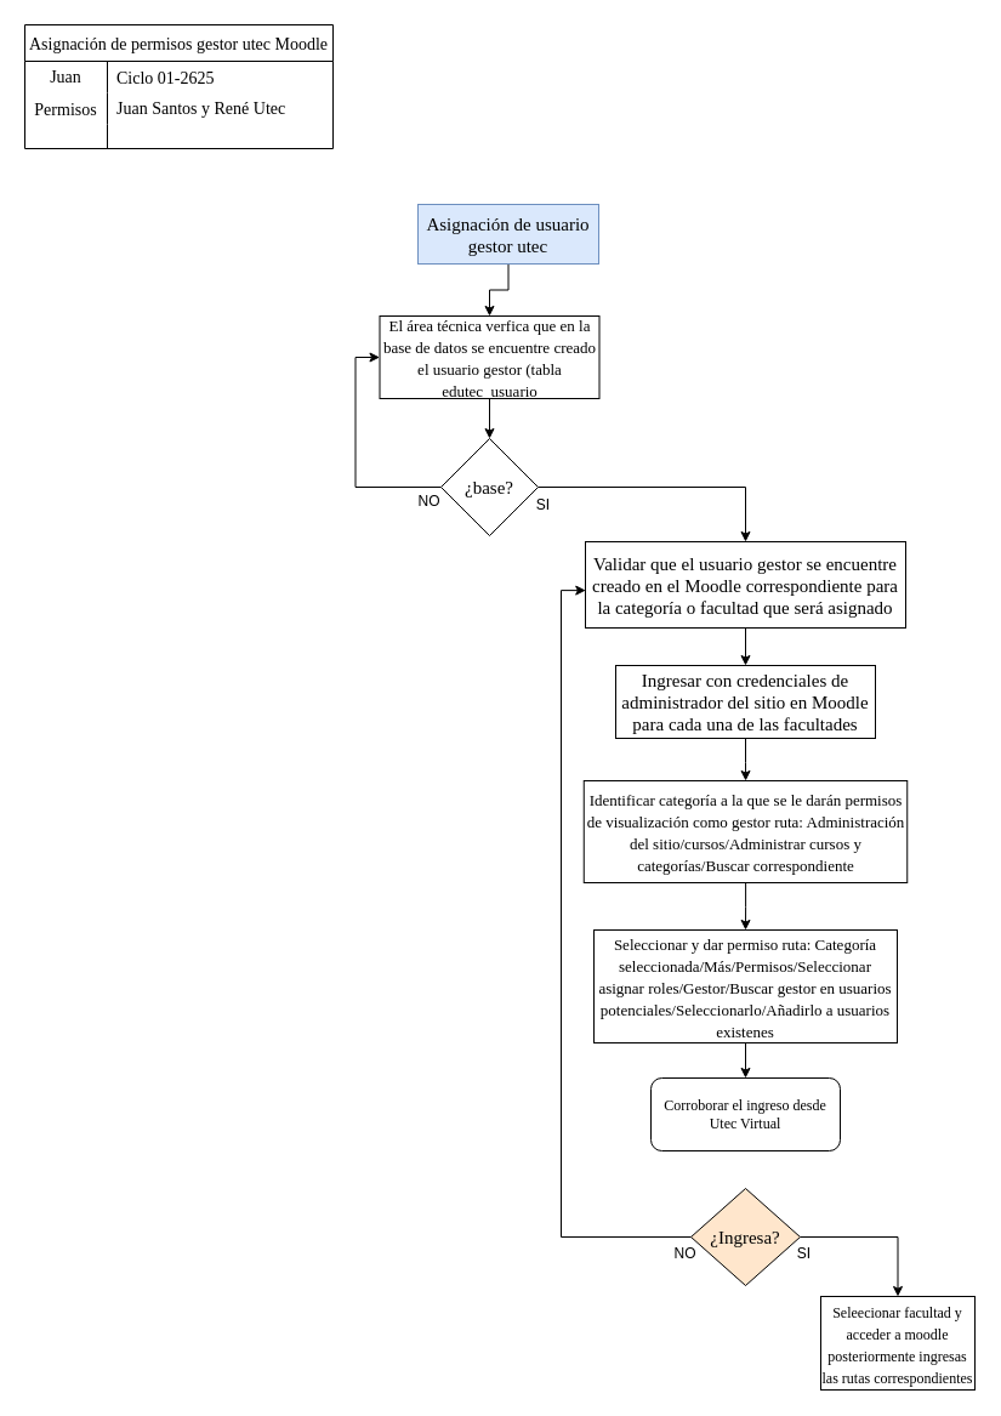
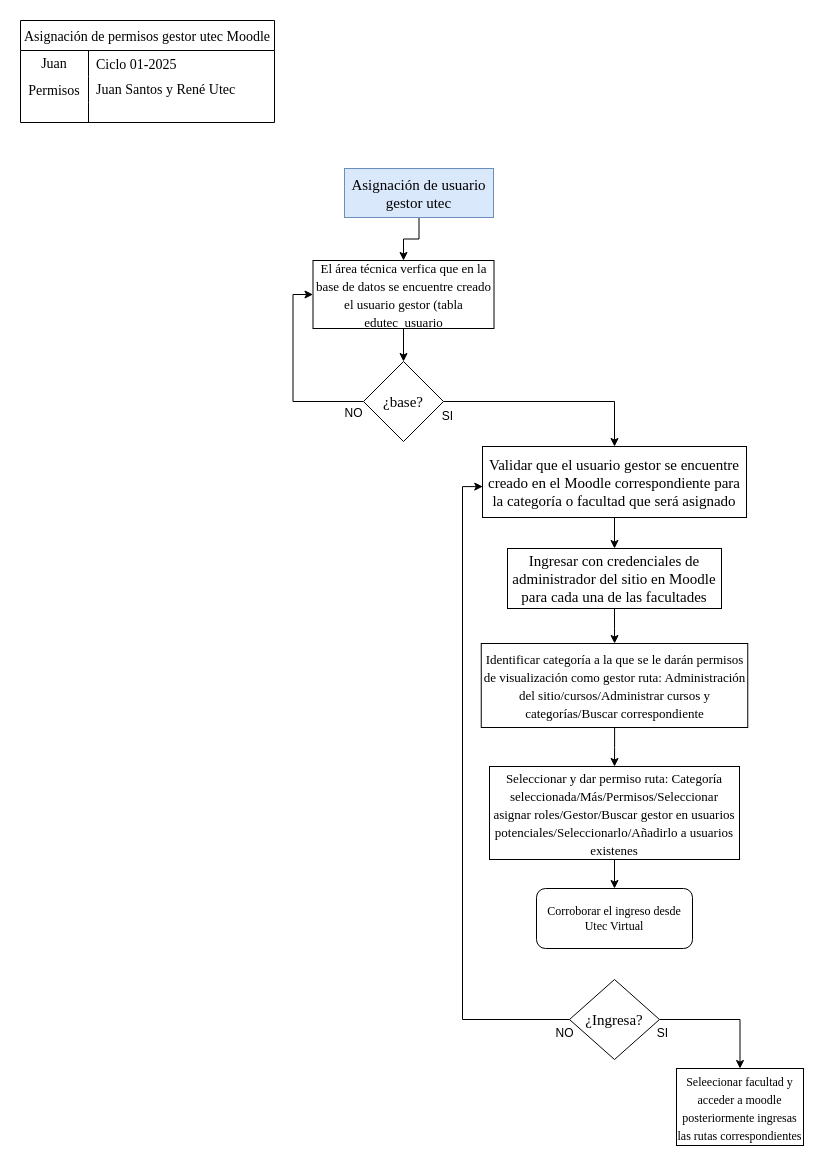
- <mxCell id="5" value="&lt;font style=&quot;font-size: 14px;&quot;&gt;Ciclo 01-2625&lt;/font&gt;" style="shape=partialRectangle;html=1;whiteSpace=wrap;connectable=0;fillColor=none;top=0;left=0;bottom=0;right=0;align=left;spacingLeft=6;overflow=hidden;strokeColor=inherit;fontSize=16;fontFamily=Times New Roman;" vertex="1" parent="3"><mxGeometry x="68" width="186" height="26" as="geometry"><mxRectangle width="186" height="26" as="alternateBounds" /></mxGeometry></mxCell>
+ <mxCell id="5" value="&lt;font style=&quot;font-size: 14px;&quot;&gt;Ciclo 01-2025&lt;/font&gt;" style="shape=partialRectangle;html=1;whiteSpace=wrap;connectable=0;fillColor=none;top=0;left=0;bottom=0;right=0;align=left;spacingLeft=6;overflow=hidden;strokeColor=inherit;fontSize=16;fontFamily=Times New Roman;" vertex="1" parent="3"><mxGeometry x="68" width="186" height="26" as="geometry"><mxRectangle width="186" height="26" as="alternateBounds" /></mxGeometry></mxCell>
- <mxCell id="30" value="¿Ingresa?" style="rhombus;whiteSpace=wrap;html=1;fontSize=15;fontFamily=Times New Roman;rounded=0;fillColor=#ffe6cc;" vertex="1" parent="1"><mxGeometry x="569" y="979" width="90" height="80" as="geometry" /></mxCell>
+ <mxCell id="30" value="¿Ingresa?" style="rhombus;whiteSpace=wrap;html=1;fontSize=15;fontFamily=Times New Roman;rounded=0;" vertex="1" parent="1"><mxGeometry x="569" y="979" width="90" height="80" as="geometry" /></mxCell>
